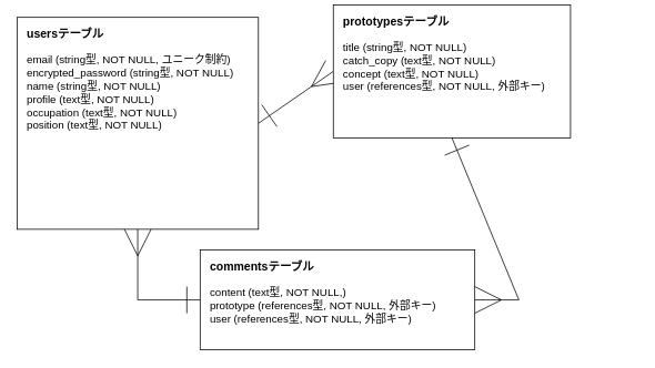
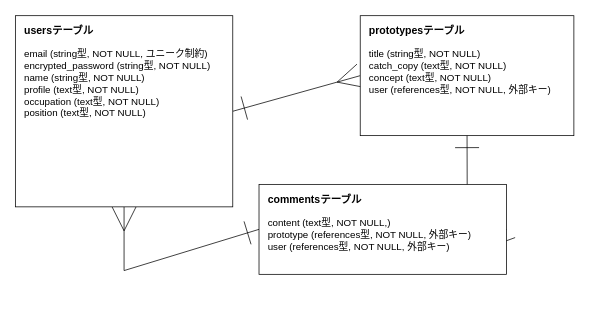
- <mxCell id="5" value="&lt;span style=&quot;border-color: var(--border-color); background-color: initial;&quot;&gt;&lt;b style=&quot;border-color: var(--border-color); font-size: 14px;&quot;&gt;prototypesテーブル&lt;/b&gt;&lt;br style=&quot;border-color: var(--border-color);&quot;&gt;&lt;br style=&quot;border-color: var(--border-color);&quot;&gt;title (string型, NOT NULL)&lt;br style=&quot;border-color: var(--border-color);&quot;&gt;catch_copy (text型, NOT NULL)&lt;br style=&quot;border-color: var(--border-color);&quot;&gt;concept&amp;nbsp;&lt;/span&gt;&lt;span style=&quot;&quot;&gt;(text型, NOT NULL)&lt;br&gt;user (references型, NOT NULL, 外部キー)&lt;/span&gt;&lt;span style=&quot;&quot;&gt;&lt;br&gt;&lt;/span&gt;" style="rounded=0;whiteSpace=wrap;html=1;labelBackgroundColor=none;labelBorderColor=none;strokeColor=default;fontSize=13;fontColor=none;verticalAlign=top;align=left;spacingLeft=10;spacingTop=5;" parent="1" vertex="1"><mxGeometry x="400" y="5" width="285" height="160" as="geometry" /></mxCell>
+ <mxCell id="5" value="&lt;span style=&quot;border-color: var(--border-color); background-color: initial;&quot;&gt;&lt;b style=&quot;border-color: var(--border-color); font-size: 14px;&quot;&gt;prototypesテーブル&lt;/b&gt;&lt;br style=&quot;border-color: var(--border-color);&quot;&gt;&lt;br style=&quot;border-color: var(--border-color);&quot;&gt;title (string型, NOT NULL)&lt;br style=&quot;border-color: var(--border-color);&quot;&gt;catch_copy (text型, NOT NULL)&lt;br style=&quot;border-color: var(--border-color);&quot;&gt;concept&amp;nbsp;&lt;/span&gt;&lt;span style=&quot;&quot;&gt;(text型, NOT NULL)&lt;br&gt;user (references型, NOT NULL, 外部キー)&lt;/span&gt;&lt;span style=&quot;&quot;&gt;&lt;br&gt;&lt;/span&gt;" style="rounded=0;whiteSpace=wrap;html=1;labelBackgroundColor=none;labelBorderColor=none;strokeColor=default;fontSize=13;fontColor=none;verticalAlign=top;align=left;spacingLeft=10;spacingTop=5;" parent="1" vertex="1"><mxGeometry x="480" y="20" width="285" height="160" as="geometry" /></mxCell>
- <mxCell id="7" value="&lt;span style=&quot;border-color: var(--border-color); background-color: initial;&quot;&gt;&lt;b style=&quot;border-color: var(--border-color); font-size: 14px;&quot;&gt;commentsテーブル&lt;/b&gt;&lt;br style=&quot;border-color: var(--border-color);&quot;&gt;&lt;br style=&quot;border-color: var(--border-color);&quot;&gt;content (text型, NOT NULL,)&lt;br style=&quot;border-color: var(--border-color);&quot;&gt;prototype (references型, NOT NULL, 外部キー)&lt;br style=&quot;border-color: var(--border-color);&quot;&gt;user&amp;nbsp;&lt;/span&gt;&lt;span style=&quot;&quot;&gt;(references型, NOT NULL, 外部キー)&lt;br&gt;&lt;/span&gt;&lt;span style=&quot;&quot;&gt;&lt;br&gt;&lt;/span&gt;" style="rounded=0;whiteSpace=wrap;html=1;labelBackgroundColor=none;labelBorderColor=none;strokeColor=default;fontSize=13;fontColor=none;verticalAlign=top;align=left;spacingLeft=10;spacingTop=5;" parent="1" vertex="1"><mxGeometry x="240" y="300" width="330" height="120" as="geometry" /></mxCell>
+ <mxCell id="7" value="&lt;span style=&quot;border-color: var(--border-color); background-color: initial;&quot;&gt;&lt;b style=&quot;border-color: var(--border-color); font-size: 14px;&quot;&gt;commentsテーブル&lt;/b&gt;&lt;br style=&quot;border-color: var(--border-color);&quot;&gt;&lt;br style=&quot;border-color: var(--border-color);&quot;&gt;content (text型, NOT NULL,)&lt;br style=&quot;border-color: var(--border-color);&quot;&gt;prototype (references型, NOT NULL, 外部キー)&lt;br style=&quot;border-color: var(--border-color);&quot;&gt;user&amp;nbsp;&lt;/span&gt;&lt;span style=&quot;&quot;&gt;(references型, NOT NULL, 外部キー)&lt;br&gt;&lt;/span&gt;&lt;span style=&quot;&quot;&gt;&lt;br&gt;&lt;/span&gt;" style="rounded=0;whiteSpace=wrap;html=1;labelBackgroundColor=none;labelBorderColor=none;strokeColor=default;fontSize=13;fontColor=none;verticalAlign=top;align=left;spacingLeft=10;spacingTop=5;" parent="1" vertex="1"><mxGeometry x="345" y="245" width="330" height="120" as="geometry" /></mxCell>
